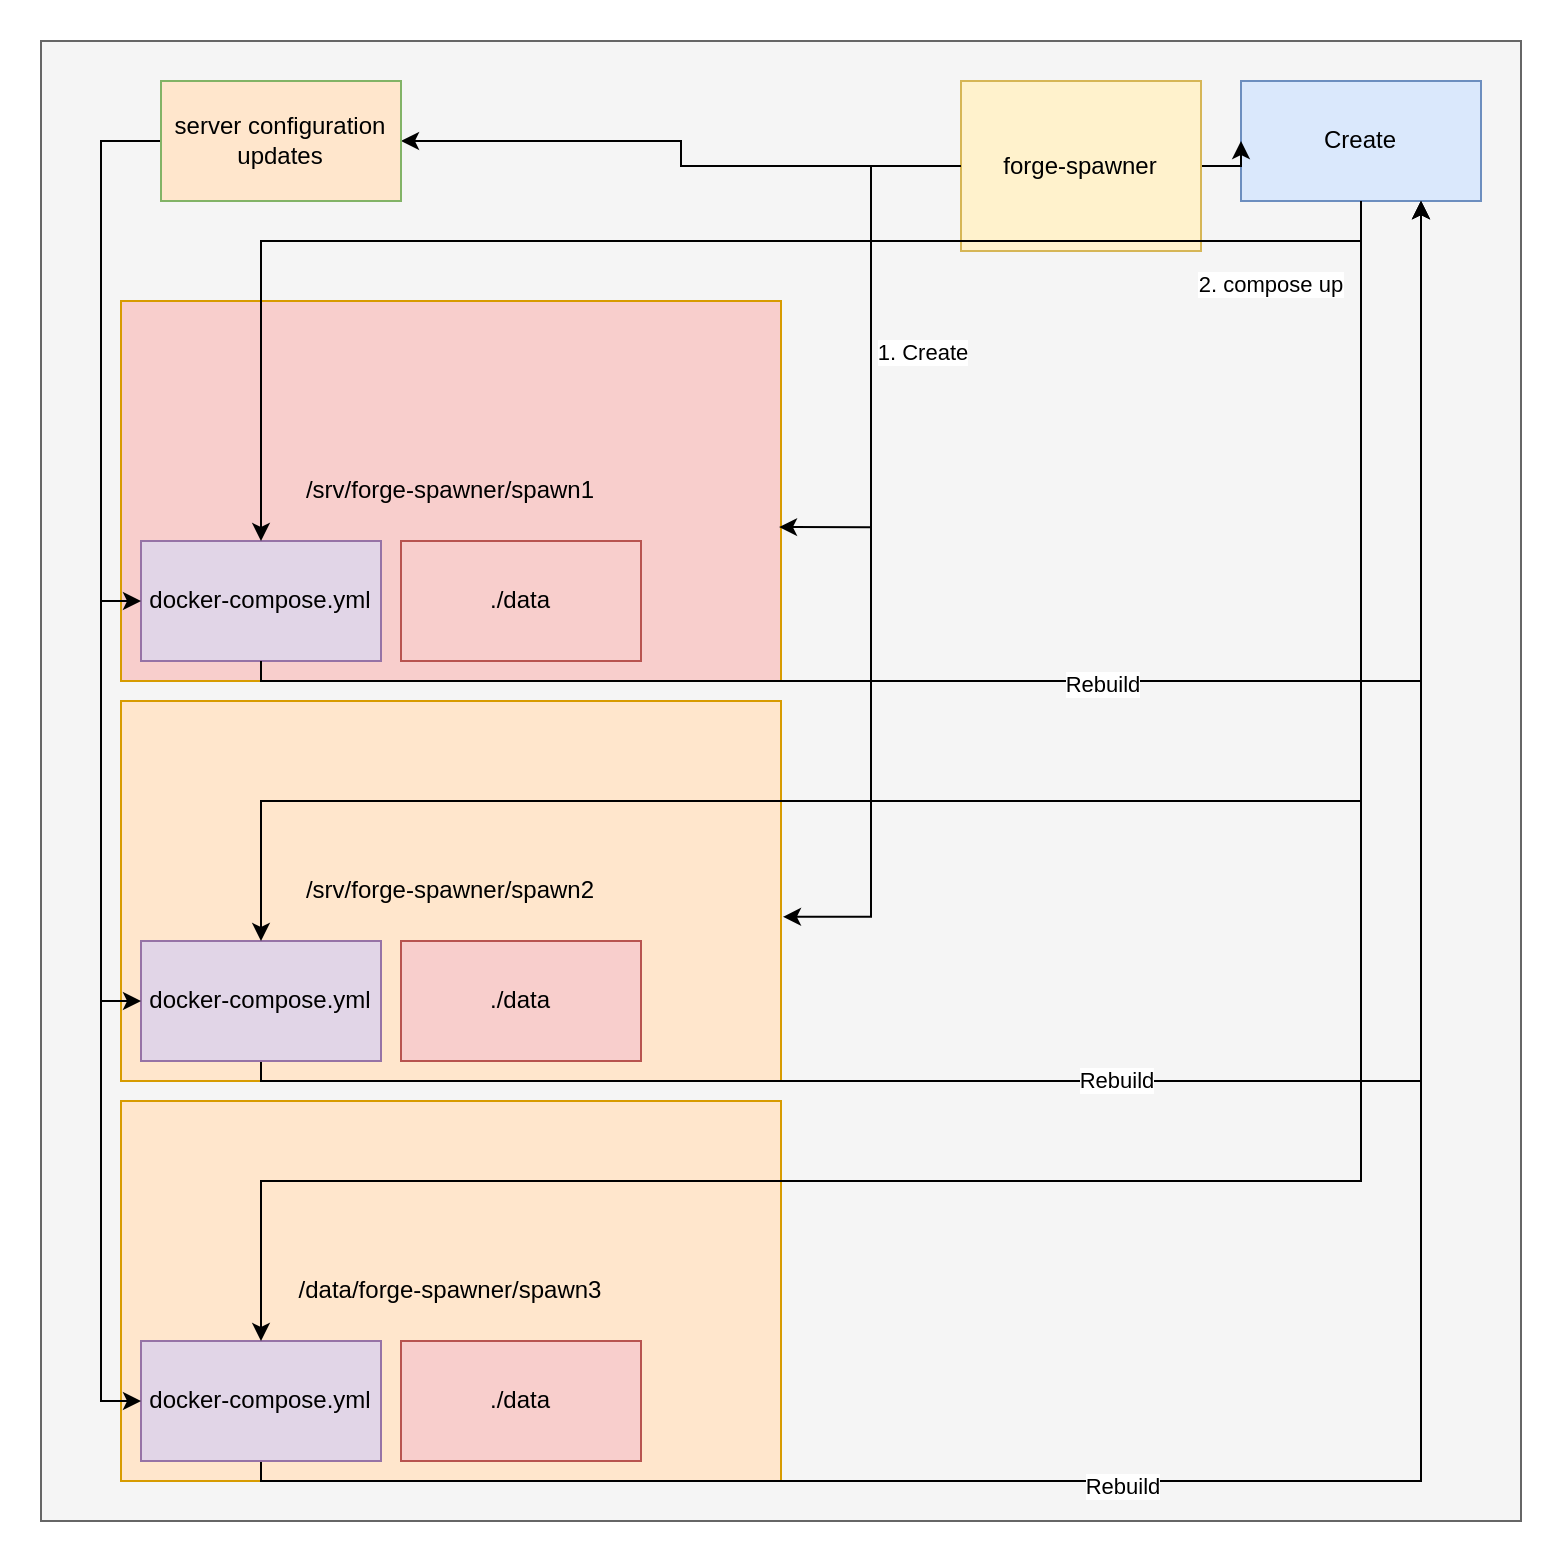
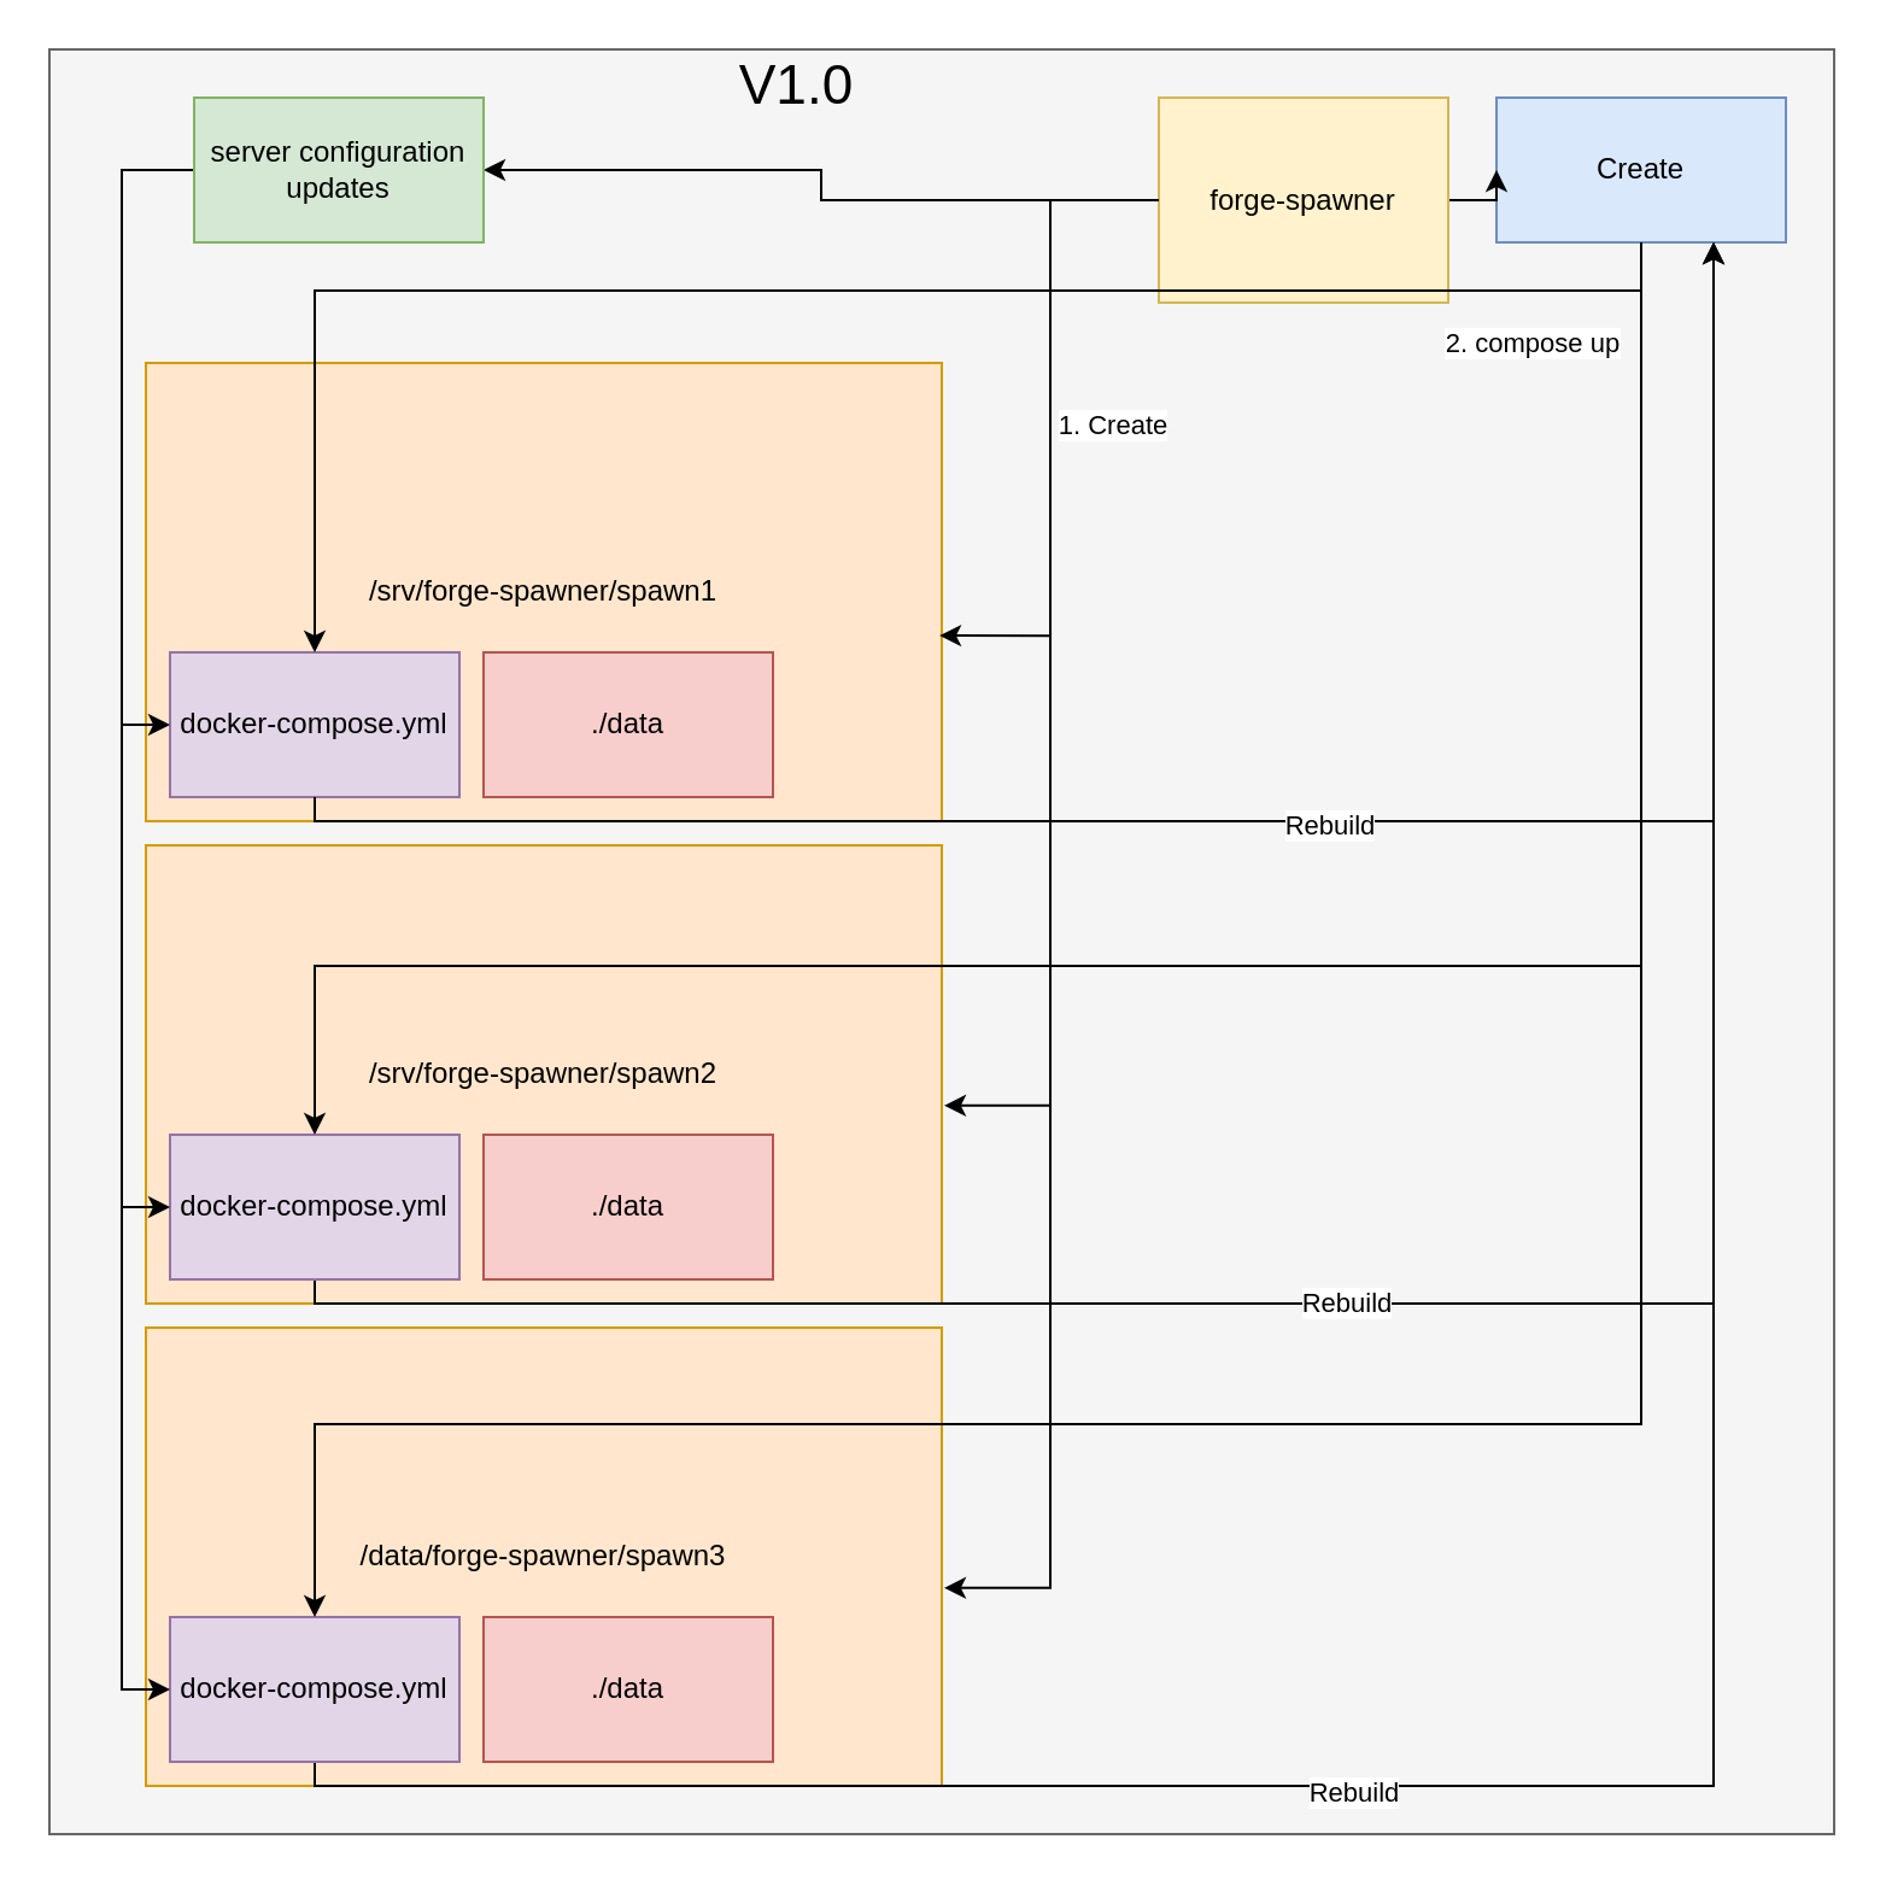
+ <mxCell id="34" value="V1.0" style="text;html=1;align=center;verticalAlign=middle;whiteSpace=wrap;rounded=0;fontSize=23;" vertex="1" parent="1"><mxGeometry x="300" y="20" width="60" height="30" as="geometry" /></mxCell>
- <mxCell id="31" value="server configuration updates" style="rounded=0;whiteSpace=wrap;html=1;fillColor=#ffe6cc;strokeColor=#82b366;" vertex="1" parent="1"><mxGeometry x="80" y="40" width="120" height="60" as="geometry" /></mxCell>
+ <mxCell id="31" value="server configuration updates" style="rounded=0;whiteSpace=wrap;html=1;fillColor=#d5e8d4;strokeColor=#82b366;" vertex="1" parent="1"><mxGeometry x="80" y="40" width="120" height="60" as="geometry" /></mxCell>
- <mxCell id="7" value="/srv/forge-spawner/spawn1" style="rounded=0;whiteSpace=wrap;html=1;fillColor=#f8cecc;strokeColor=#d79b00;" vertex="1" parent="1"><mxGeometry x="60" y="150" width="330" height="190" as="geometry" /></mxCell>
+ <mxCell id="7" value="/srv/forge-spawner/spawn1" style="rounded=0;whiteSpace=wrap;html=1;fillColor=#ffe6cc;strokeColor=#d79b00;" vertex="1" parent="1"><mxGeometry x="60" y="150" width="330" height="190" as="geometry" /></mxCell>
+ <mxCell id="23" style="edgeStyle=orthogonalEdgeStyle;rounded=0;orthogonalLoop=1;jettySize=auto;html=1;entryX=1.003;entryY=0.568;entryDx=0;entryDy=0;entryPerimeter=0;" edge="1" parent="1" source="6" target="9"><mxGeometry relative="1" as="geometry" /></mxCell>
